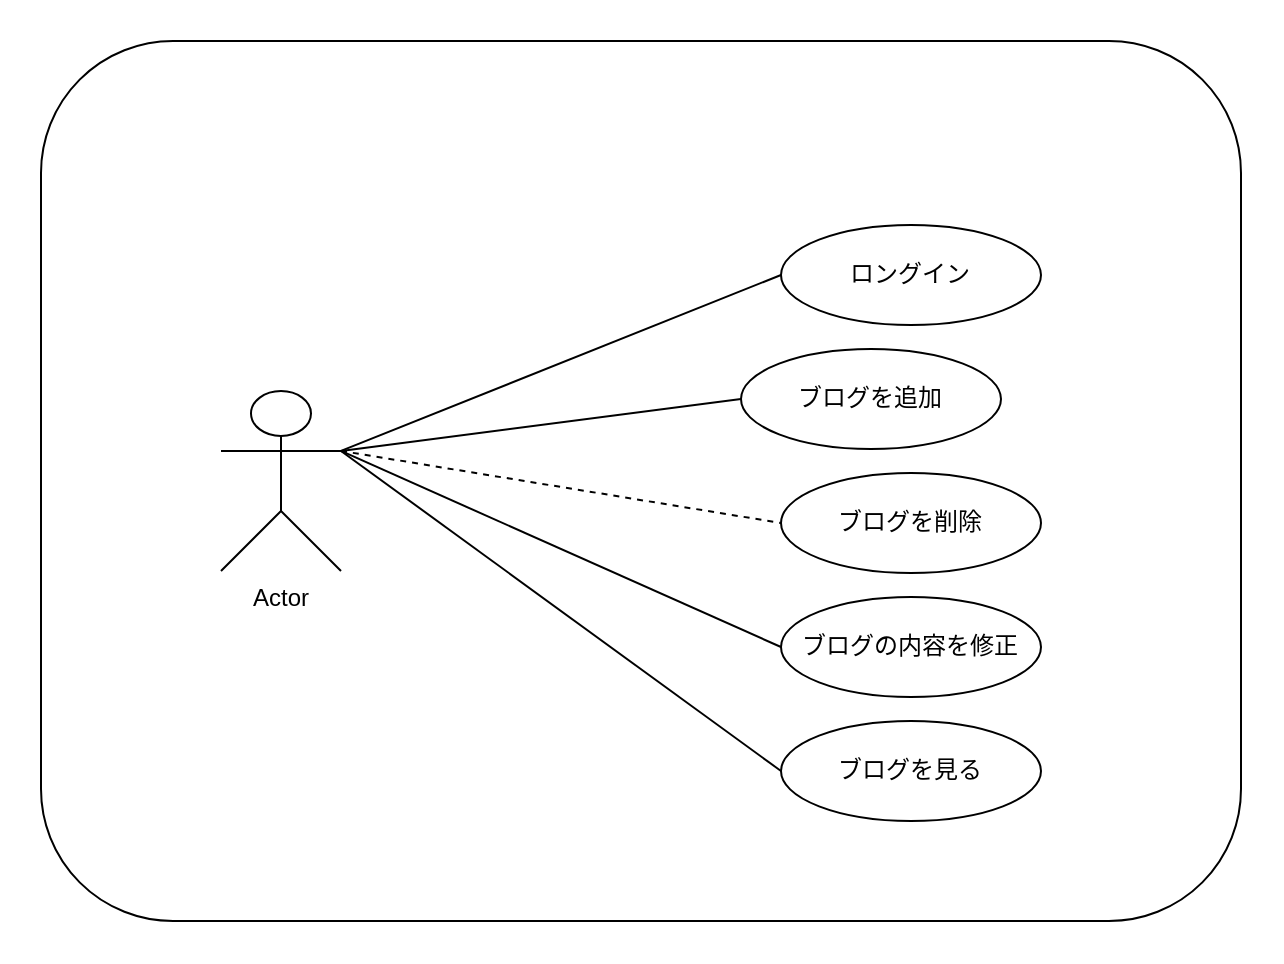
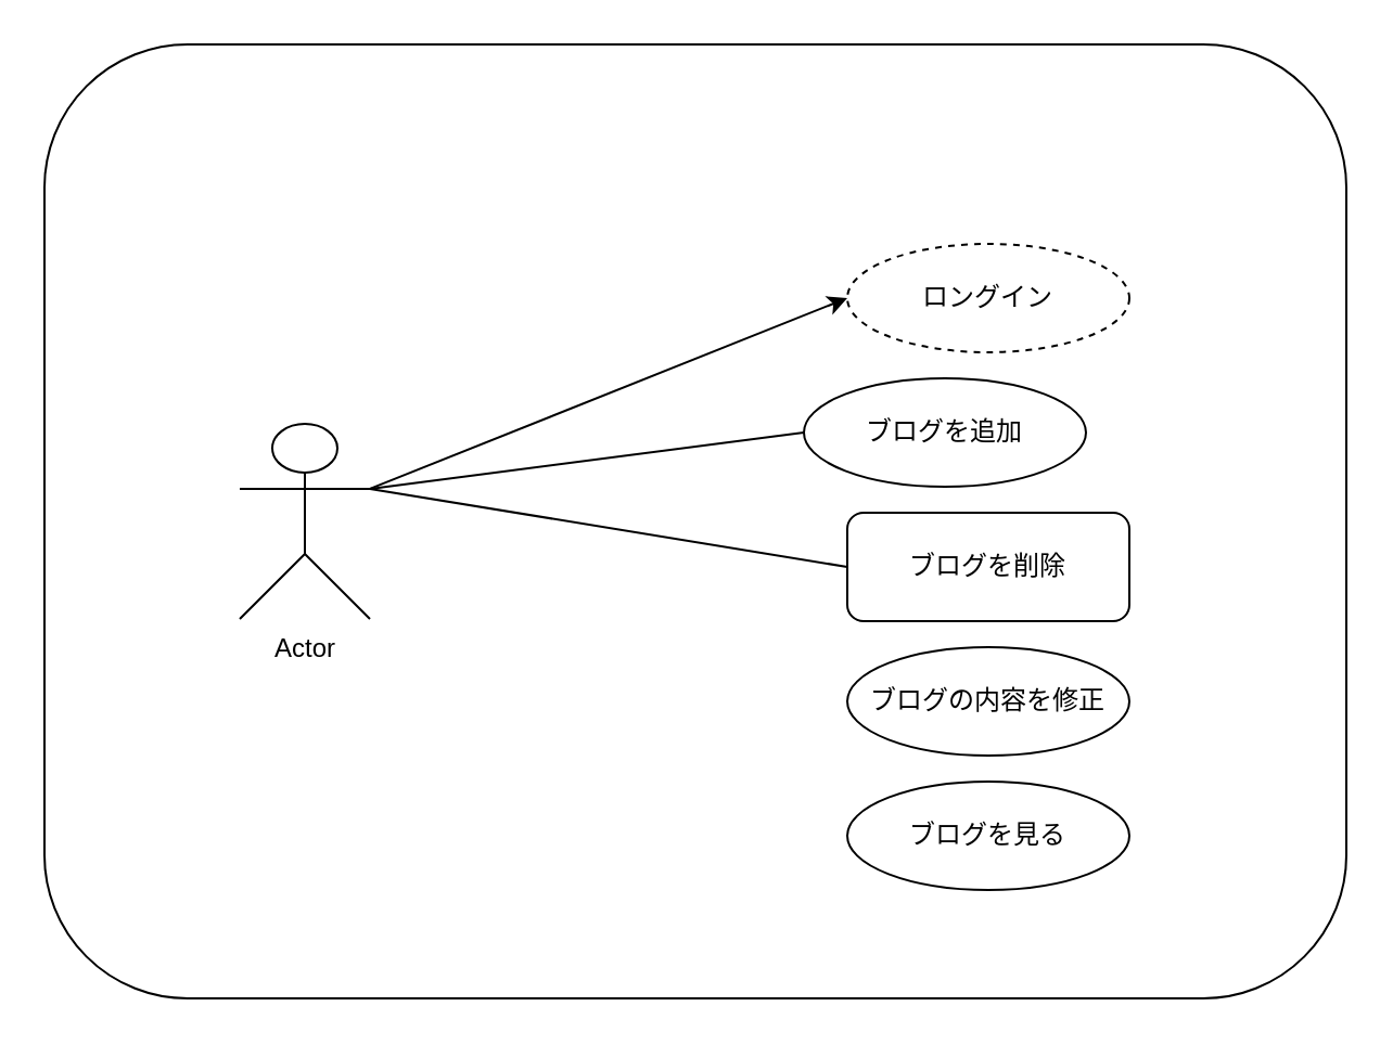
- <mxCell id="3" value="ロングイン" style="ellipse;whiteSpace=wrap;html=1;" parent="1" vertex="1"><mxGeometry x="390" y="112" width="130" height="50" as="geometry" /></mxCell>
+ <mxCell id="3" value="ロングイン" style="ellipse;whiteSpace=wrap;html=1;dashed=1;" parent="1" vertex="1"><mxGeometry x="390" y="112" width="130" height="50" as="geometry" /></mxCell>
- <mxCell id="7" value="" style="endArrow=none;html=1;rounded=0;entryX=0;entryY=0.5;entryDx=0;entryDy=0;exitX=1;exitY=0.333;exitDx=0;exitDy=0;exitPerimeter=0;" parent="1" source="9" target="3" edge="1"><mxGeometry width="50" height="50" relative="1" as="geometry"><mxPoint x="220" y="240" as="sourcePoint" /><mxPoint x="180" y="180" as="targetPoint" /></mxGeometry></mxCell>
+ <mxCell id="7" value="" style="endArrow=classic;html=1;rounded=0;entryX=0;entryY=0.5;entryDx=0;entryDy=0;exitX=1;exitY=0.333;exitDx=0;exitDy=0;exitPerimeter=0;" parent="1" source="9" target="3" edge="1"><mxGeometry width="50" height="50" relative="1" as="geometry"><mxPoint x="220" y="240" as="sourcePoint" /><mxPoint x="180" y="180" as="targetPoint" /></mxGeometry></mxCell>
- <mxCell id="8" value="" style="endArrow=none;html=1;rounded=0;entryX=0;entryY=0.5;entryDx=0;entryDy=0;exitX=1;exitY=0.333;exitDx=0;exitDy=0;exitPerimeter=0;dashed=1;" parent="1" source="9" target="5" edge="1"><mxGeometry width="50" height="50" relative="1" as="geometry"><mxPoint x="220" y="260" as="sourcePoint" /><mxPoint x="150" y="305" as="targetPoint" /></mxGeometry></mxCell>
+ <mxCell id="8" value="" style="endArrow=none;html=1;rounded=0;entryX=0;entryY=0.5;entryDx=0;entryDy=0;exitX=1;exitY=0.333;exitDx=0;exitDy=0;exitPerimeter=0;" parent="1" source="9" target="5" edge="1"><mxGeometry width="50" height="50" relative="1" as="geometry"><mxPoint x="220" y="260" as="sourcePoint" /><mxPoint x="150" y="305" as="targetPoint" /></mxGeometry></mxCell>
- <mxCell id="5" value="ブログを削除" style="ellipse;whiteSpace=wrap;html=1;" parent="1" vertex="1"><mxGeometry x="390" y="236" width="130" height="50" as="geometry" /></mxCell>
+ <mxCell id="5" value="ブログを削除" style="whiteSpace=wrap;html=1;rounded=1;" parent="1" vertex="1"><mxGeometry x="390" y="236" width="130" height="50" as="geometry" /></mxCell>
- <mxCell id="11" value="" style="endArrow=none;html=1;rounded=0;entryX=0;entryY=0.5;entryDx=0;entryDy=0;exitX=1;exitY=0.333;exitDx=0;exitDy=0;exitPerimeter=0;" parent="1" source="9" target="6" edge="1"><mxGeometry width="50" height="50" relative="1" as="geometry"><mxPoint x="220" y="270" as="sourcePoint" /><mxPoint x="350" y="230" as="targetPoint" /></mxGeometry></mxCell>
- <mxCell id="13" value="" style="endArrow=none;html=1;rounded=0;exitX=1;exitY=0.333;exitDx=0;exitDy=0;exitPerimeter=0;entryX=0;entryY=0.5;entryDx=0;entryDy=0;" parent="1" source="9" target="12" edge="1"><mxGeometry width="50" height="50" relative="1" as="geometry"><mxPoint x="300" y="280" as="sourcePoint" /><mxPoint x="350" y="230" as="targetPoint" /></mxGeometry></mxCell>
